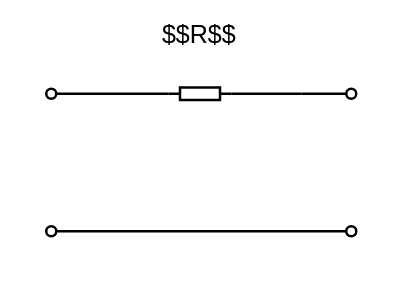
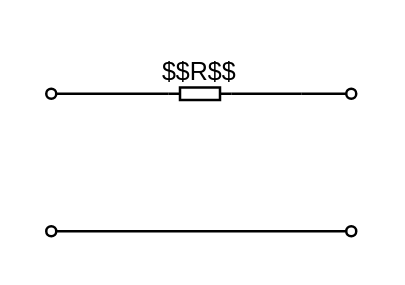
- <mxCell id="5" value="$$R$$" style="text;html=1;resizable=1;autosize=1;align=center;verticalAlign=middle;points=[];fillColor=none;strokeColor=none;rounded=0;fontSize=10;movable=1;rotatable=1;deletable=1;editable=1;connectable=0;" parent="1" vertex="1"><mxGeometry x="60.75" y="5.5" width="35.5" height="14" as="geometry" /></mxCell>
+ <mxCell id="5" value="$$R$$" style="text;html=1;resizable=1;autosize=1;align=center;verticalAlign=middle;points=[];fillColor=none;strokeColor=none;rounded=0;fontSize=10;movable=1;rotatable=1;deletable=1;editable=1;connectable=0;" parent="1" vertex="1"><mxGeometry x="60.75" y="20.5" width="35.5" height="14" as="geometry" /></mxCell>
